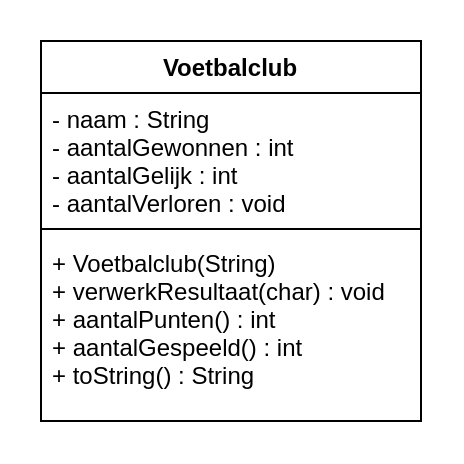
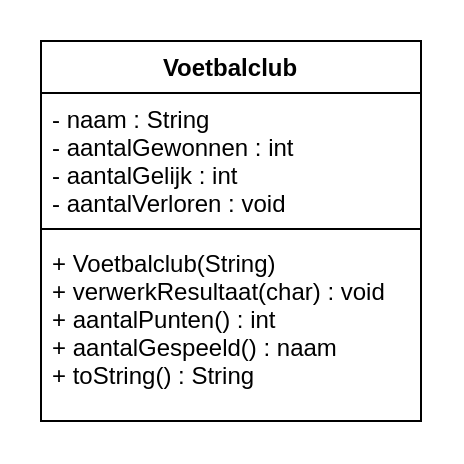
- <mxCell id="5" value="+ Voetbalclub(String)&#10;+ verwerkResultaat(char) : void&#10;+ aantalPunten() : int&#10;+ aantalGespeeld() : int&#10;+ toString() : String" style="text;strokeColor=none;fillColor=none;align=left;verticalAlign=top;spacingLeft=4;spacingRight=4;overflow=hidden;rotatable=0;points=[[0,0.5],[1,0.5]];portConstraint=eastwest;" vertex="1" parent="2"><mxGeometry y="98" width="190" height="92" as="geometry" /></mxCell>
+ <mxCell id="5" value="+ Voetbalclub(String)&#10;+ verwerkResultaat(char) : void&#10;+ aantalPunten() : int&#10;+ aantalGespeeld() : naam&#10;+ toString() : String" style="text;strokeColor=none;fillColor=none;align=left;verticalAlign=top;spacingLeft=4;spacingRight=4;overflow=hidden;rotatable=0;points=[[0,0.5],[1,0.5]];portConstraint=eastwest;" vertex="1" parent="2"><mxGeometry y="98" width="190" height="92" as="geometry" /></mxCell>
